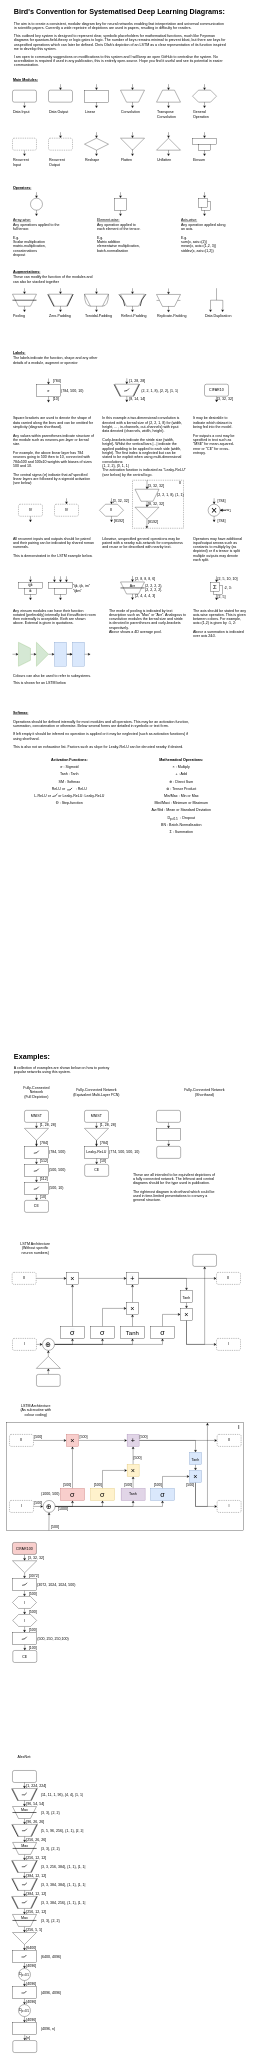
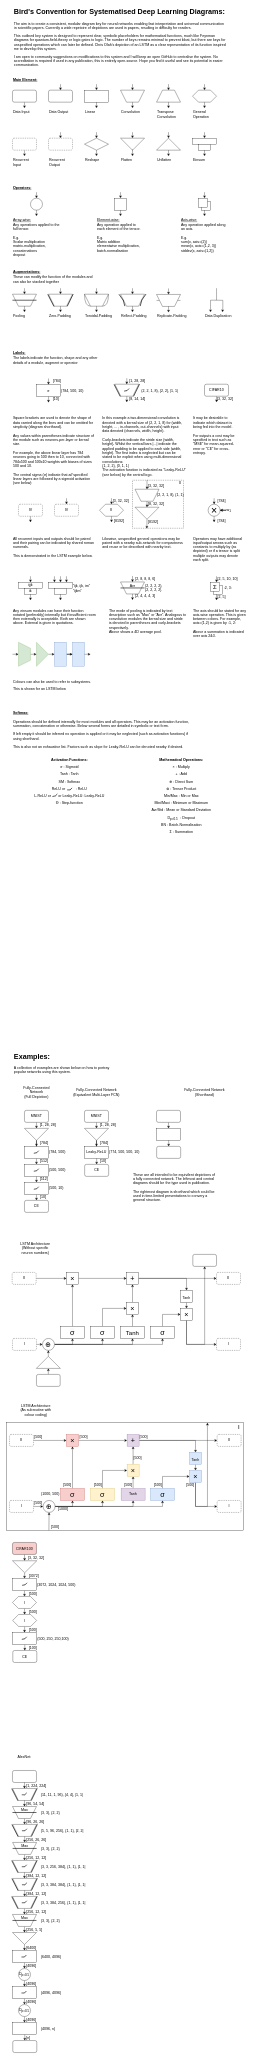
- <mxCell id="5" value="Main Modules:" style="text;html=1;strokeColor=none;fillColor=none;align=left;verticalAlign=middle;whiteSpace=wrap;rounded=0;fontStyle=5" parent="1" vertex="1"><mxGeometry x="41" y="250" width="90" height="30" as="geometry" /></mxCell>
+ <mxCell id="5" value="Main Element:" style="text;html=1;strokeColor=none;fillColor=none;align=left;verticalAlign=middle;whiteSpace=wrap;rounded=0;fontStyle=5" parent="1" vertex="1"><mxGeometry x="41" y="250" width="90" height="30" as="geometry" /></mxCell>
- <mxCell id="185" value="&lt;font style=&quot;font-size: 12px&quot;&gt;Colours can also be used to refer to subsystems. This is shown for an LSTM below&lt;/font&gt;" style="text;html=1;strokeColor=none;fillColor=none;align=left;verticalAlign=middle;whiteSpace=wrap;rounded=0;dashed=1;fontSize=20;" parent="1" vertex="1"><mxGeometry x="41" y="2240" width="280" height="40" as="geometry" /></mxCell>
+ <mxCell id="185" value="&lt;font style=&quot;font-size: 12px&quot;&gt;Colours can also be used to refer to subsystems. This is shown for an LSTM below&lt;/font&gt;" style="text;html=1;strokeColor=none;fillColor=none;align=left;verticalAlign=middle;whiteSpace=wrap;rounded=0;dashed=1;fontSize=20;" parent="1" vertex="1"><mxGeometry x="41" y="2260" width="280" height="40" as="geometry" /></mxCell>
